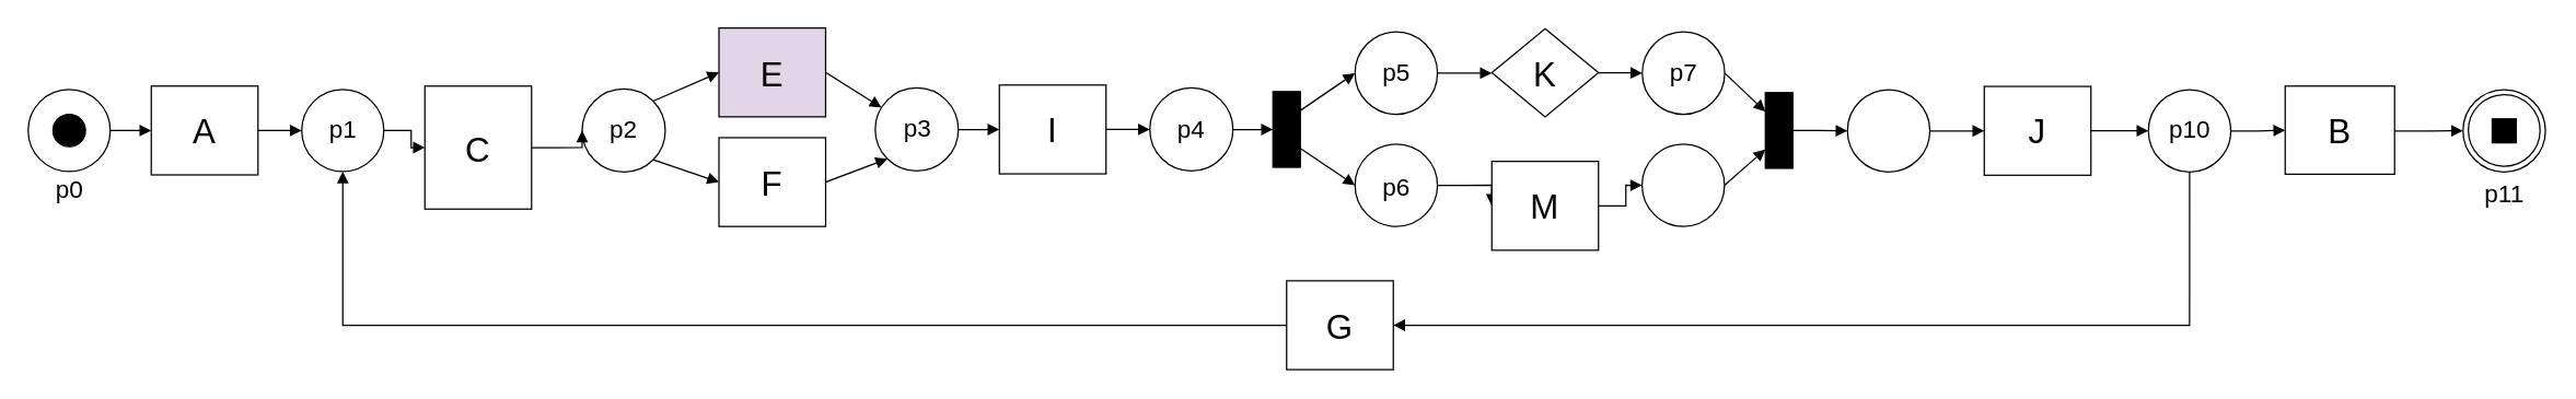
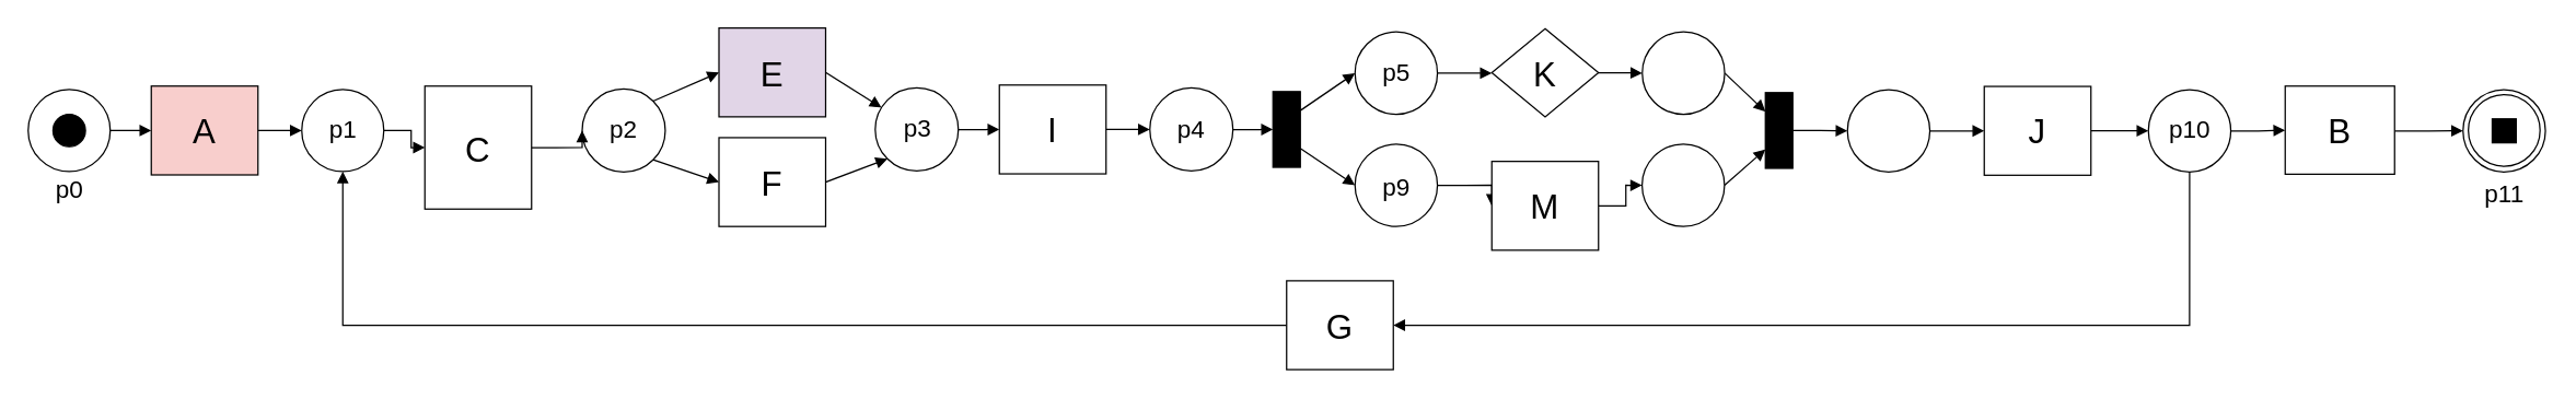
- <mxCell id="62" value="&lt;font style=&quot;font-size: 18px;&quot;&gt;p7&lt;/font&gt;" style="text;html=1;align=center;verticalAlign=middle;resizable=0;points=[];autosize=1;strokeColor=none;fillColor=none;" parent="1" vertex="1"><mxGeometry x="1209.99" y="33.01" width="40" height="40" as="geometry" /></mxCell>
- <mxCell id="8" value="&lt;span style=&quot;font-size: 25px;&quot;&gt;&lt;font face=&quot;Helvetica&quot;&gt;A&lt;/font&gt;&lt;/span&gt;" style="rounded=0;whiteSpace=wrap;html=1;" parent="1" vertex="1"><mxGeometry x="110" y="62.5" width="78" height="65" as="geometry" /></mxCell>
+ <mxCell id="8" value="&lt;span style=&quot;font-size: 25px;&quot;&gt;&lt;font face=&quot;Helvetica&quot;&gt;A&lt;/font&gt;&lt;/span&gt;" style="rounded=0;whiteSpace=wrap;html=1;fillColor=#f8cecc;" parent="1" vertex="1"><mxGeometry x="110" y="62.5" width="78" height="65" as="geometry" /></mxCell>
- <mxCell id="61" value="&lt;font style=&quot;font-size: 18px;&quot;&gt;p6&lt;/font&gt;" style="text;html=1;align=center;verticalAlign=middle;resizable=0;points=[];autosize=1;strokeColor=none;fillColor=none;" parent="1" vertex="1"><mxGeometry x="1000.13" y="116.5" width="40" height="40" as="geometry" /></mxCell>
+ <mxCell id="61" value="&lt;font style=&quot;font-size: 18px;&quot;&gt;p9&lt;/font&gt;" style="text;html=1;align=center;verticalAlign=middle;resizable=0;points=[];autosize=1;strokeColor=none;fillColor=none;" parent="1" vertex="1"><mxGeometry x="1000.13" y="116.5" width="40" height="40" as="geometry" /></mxCell>
